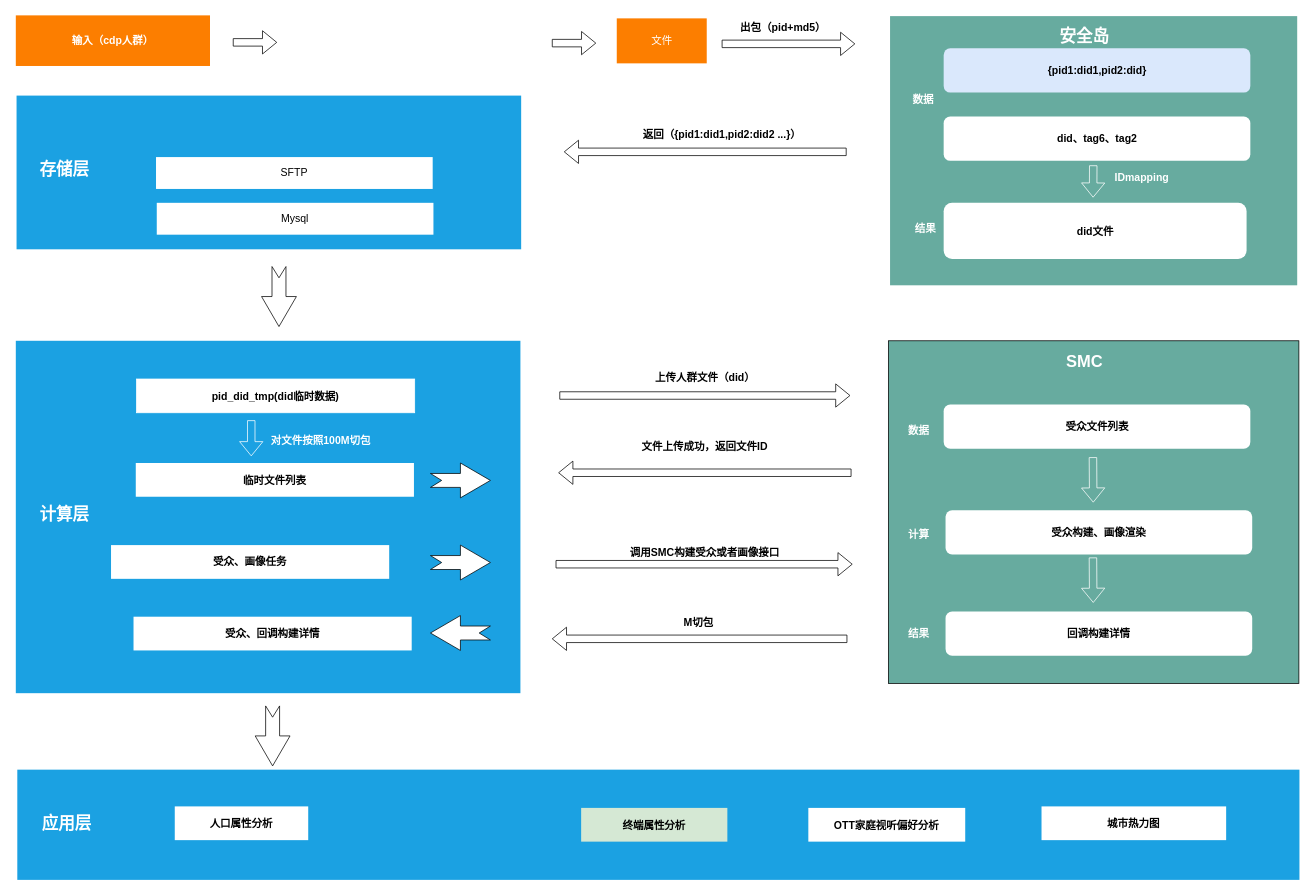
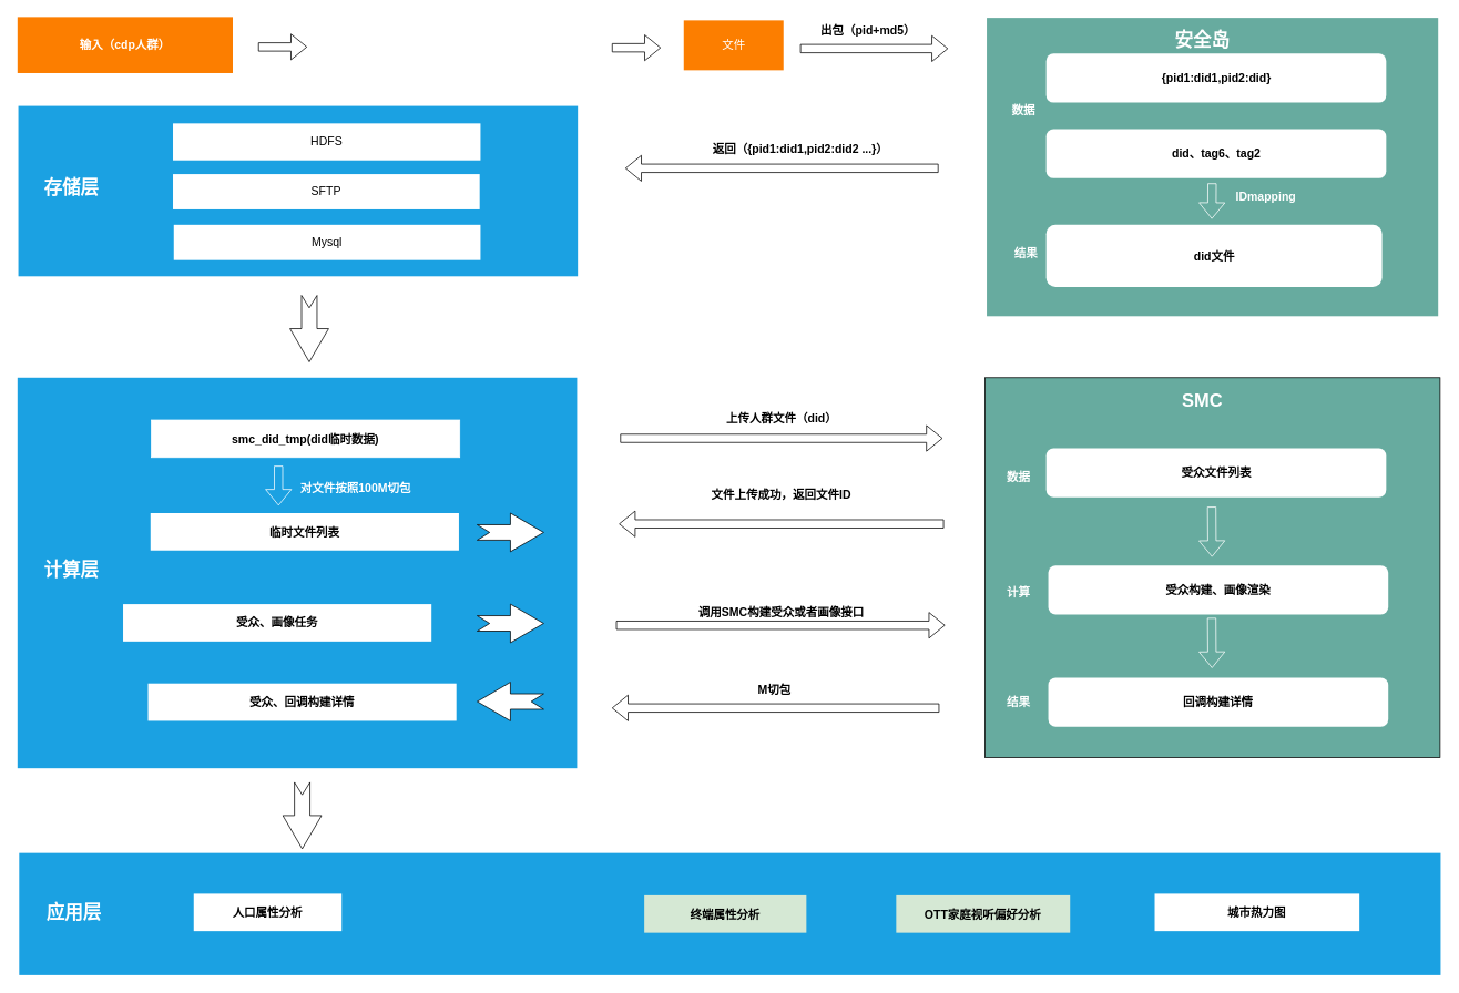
- <mxCell id="60" value="&lt;font color=&quot;#000000&quot;&gt;&lt;b&gt;{pid1:did1,pid2:did}&lt;/b&gt;&lt;/font&gt;" style="rounded=1;whiteSpace=wrap;html=1;fillColor=#dae8fc;strokeColor=none;fontColor=#ffffff;fontSize=14;" vertex="1" parent="1"><mxGeometry x="1257.5" y="64" width="409" height="59" as="geometry" /></mxCell>
+ <mxCell id="60" value="&lt;font color=&quot;#000000&quot;&gt;&lt;b&gt;{pid1:did1,pid2:did}&lt;/b&gt;&lt;/font&gt;" style="rounded=1;whiteSpace=wrap;html=1;fillColor=#FFFFFF;strokeColor=none;fontColor=#ffffff;fontSize=14;" vertex="1" parent="1"><mxGeometry x="1257.5" y="64" width="409" height="59" as="geometry" /></mxCell>
+ <mxCell id="16" value="HDFS" style="rounded=0;whiteSpace=wrap;html=1;fillColor=#FFFFFF;strokeColor=none;fontSize=14;" vertex="1" parent="1"><mxGeometry x="207" y="148" width="370" height="44.5" as="geometry" /></mxCell>
- <mxCell id="35" value="pid_did_tmp(did临时数据)" style="rounded=0;whiteSpace=wrap;html=1;fillColor=#FFFFFF;strokeColor=#FFFFFF;fontSize=14;fontStyle=1" vertex="1" parent="1"><mxGeometry x="181" y="505" width="371" height="45" as="geometry" /></mxCell>
+ <mxCell id="35" value="smc_did_tmp(did临时数据)" style="rounded=0;whiteSpace=wrap;html=1;fillColor=#FFFFFF;strokeColor=#FFFFFF;fontSize=14;fontStyle=1" vertex="1" parent="1"><mxGeometry x="181" y="505" width="371" height="45" as="geometry" /></mxCell>
- <mxCell id="57" value="OTT家庭视听偏好分析" style="rounded=0;whiteSpace=wrap;html=1;fillColor=#FFFFFF;strokeColor=none;fontSize=14;fontStyle=1" vertex="1" parent="1"><mxGeometry x="1077" y="1077" width="209.25" height="45" as="geometry" /></mxCell>
+ <mxCell id="57" value="OTT家庭视听偏好分析" style="rounded=0;whiteSpace=wrap;html=1;fillColor=#d5e8d4;strokeColor=none;fontSize=14;fontStyle=1;" vertex="1" parent="1"><mxGeometry x="1077" y="1077" width="209.25" height="45" as="geometry" /></mxCell>
